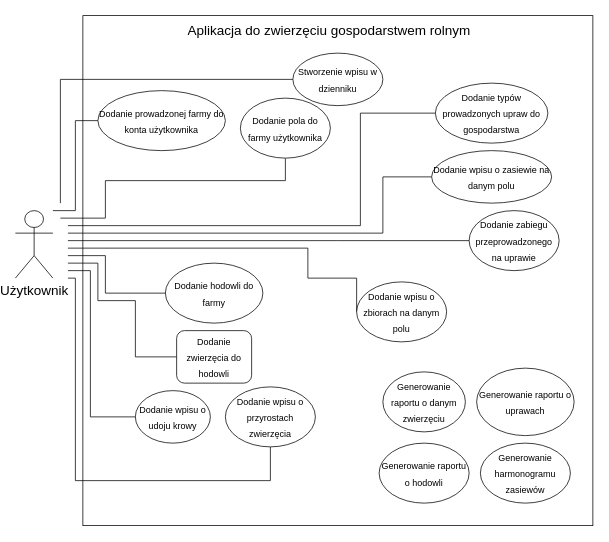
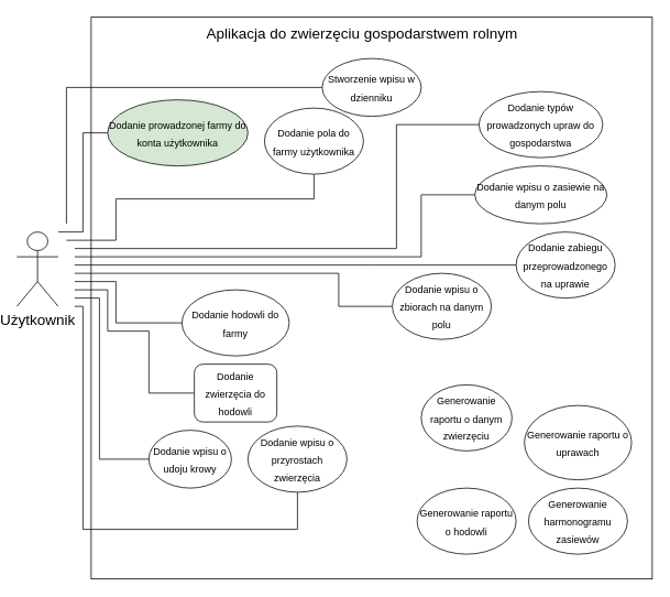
- <mxCell id="23" value="&lt;p&gt;&lt;font style=&quot;font-size: 12px;&quot;&gt;Dodanie prowadzonej farmy do konta użytkownika&lt;/font&gt;&lt;/p&gt;" style="ellipse;whiteSpace=wrap;html=1;fontSize=18;" vertex="1" parent="1"><mxGeometry x="130" y="120" width="170" height="80" as="geometry" /></mxCell>
+ <mxCell id="23" value="&lt;p&gt;&lt;font style=&quot;font-size: 12px;&quot;&gt;Dodanie prowadzonej farmy do konta użytkownika&lt;/font&gt;&lt;/p&gt;" style="ellipse;whiteSpace=wrap;html=1;fontSize=18;fillColor=#d5e8d4;" vertex="1" parent="1"><mxGeometry x="130" y="120" width="170" height="80" as="geometry" /></mxCell>
- <mxCell id="18" value="&lt;p&gt;&lt;font style=&quot;font-size: 12px;&quot;&gt;Dodanie wpisu o zbiorach na danym polu&lt;/font&gt;&lt;/p&gt;" style="ellipse;whiteSpace=wrap;html=1;fontSize=18;" vertex="1" parent="1"><mxGeometry x="475" y="375" width="120" height="80" as="geometry" /></mxCell>
+ <mxCell id="18" value="&lt;p&gt;&lt;font style=&quot;font-size: 12px;&quot;&gt;Dodanie wpisu o zbiorach na danym polu&lt;/font&gt;&lt;/p&gt;" style="ellipse;whiteSpace=wrap;html=1;fontSize=18;" vertex="1" parent="1"><mxGeometry x="475" y="330" width="120" height="80" as="geometry" /></mxCell>
- <mxCell id="26" value="&lt;p&gt;&lt;font style=&quot;font-size: 12px;&quot;&gt;Generowanie raportu o danym zwierzęciu&lt;/font&gt;&lt;/p&gt;" style="ellipse;whiteSpace=wrap;html=1;fontSize=18;" vertex="1" parent="1"><mxGeometry x="510" y="495" width="110" height="80" as="geometry" /></mxCell>
+ <mxCell id="26" value="&lt;p&gt;&lt;font style=&quot;font-size: 12px;&quot;&gt;Generowanie raportu o danym zwierzęciu&lt;/font&gt;&lt;/p&gt;" style="ellipse;whiteSpace=wrap;html=1;fontSize=18;" vertex="1" parent="1"><mxGeometry x="510" y="465" width="110" height="80" as="geometry" /></mxCell>
